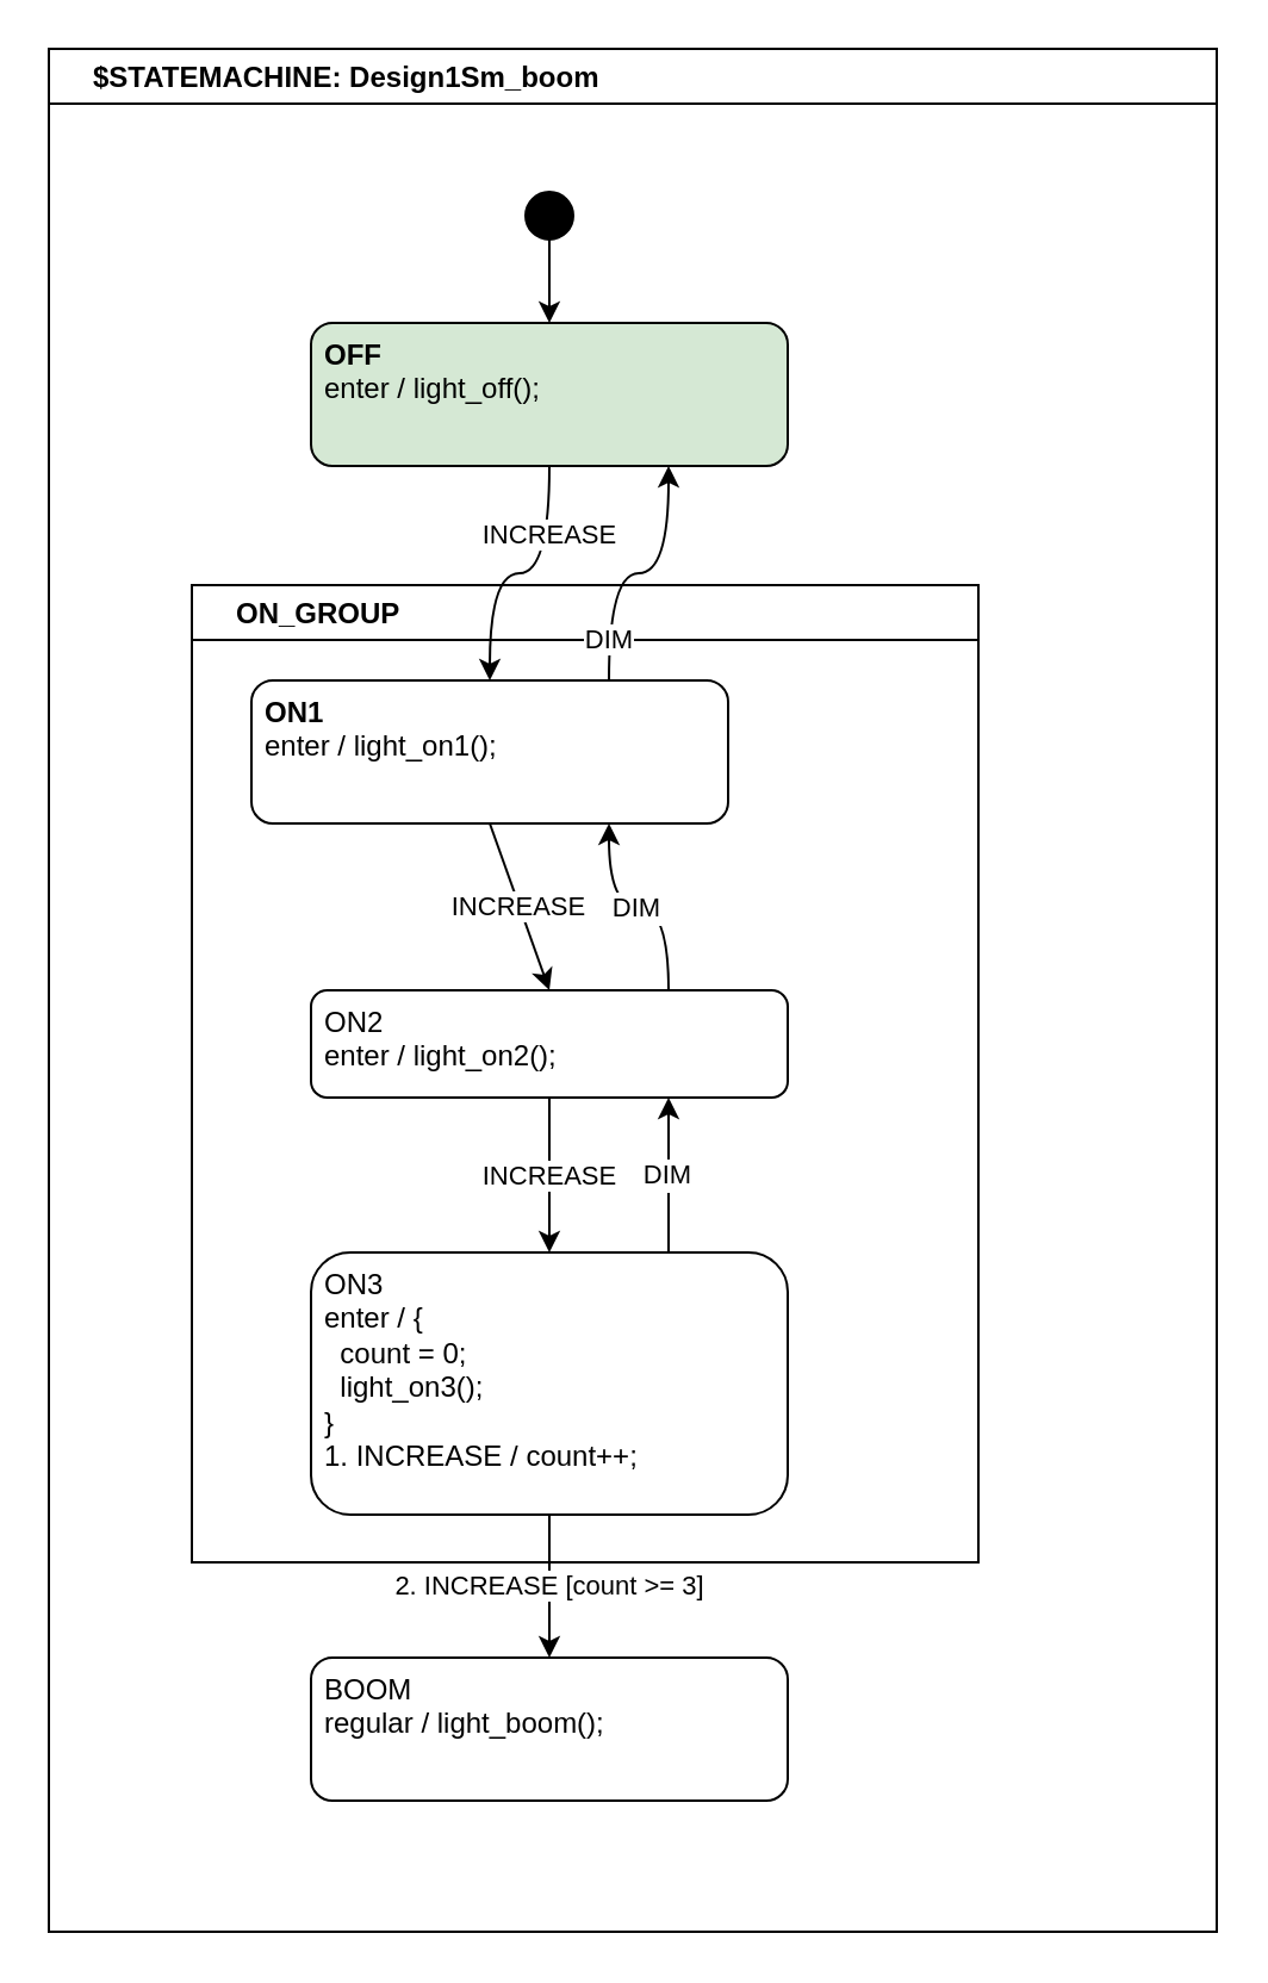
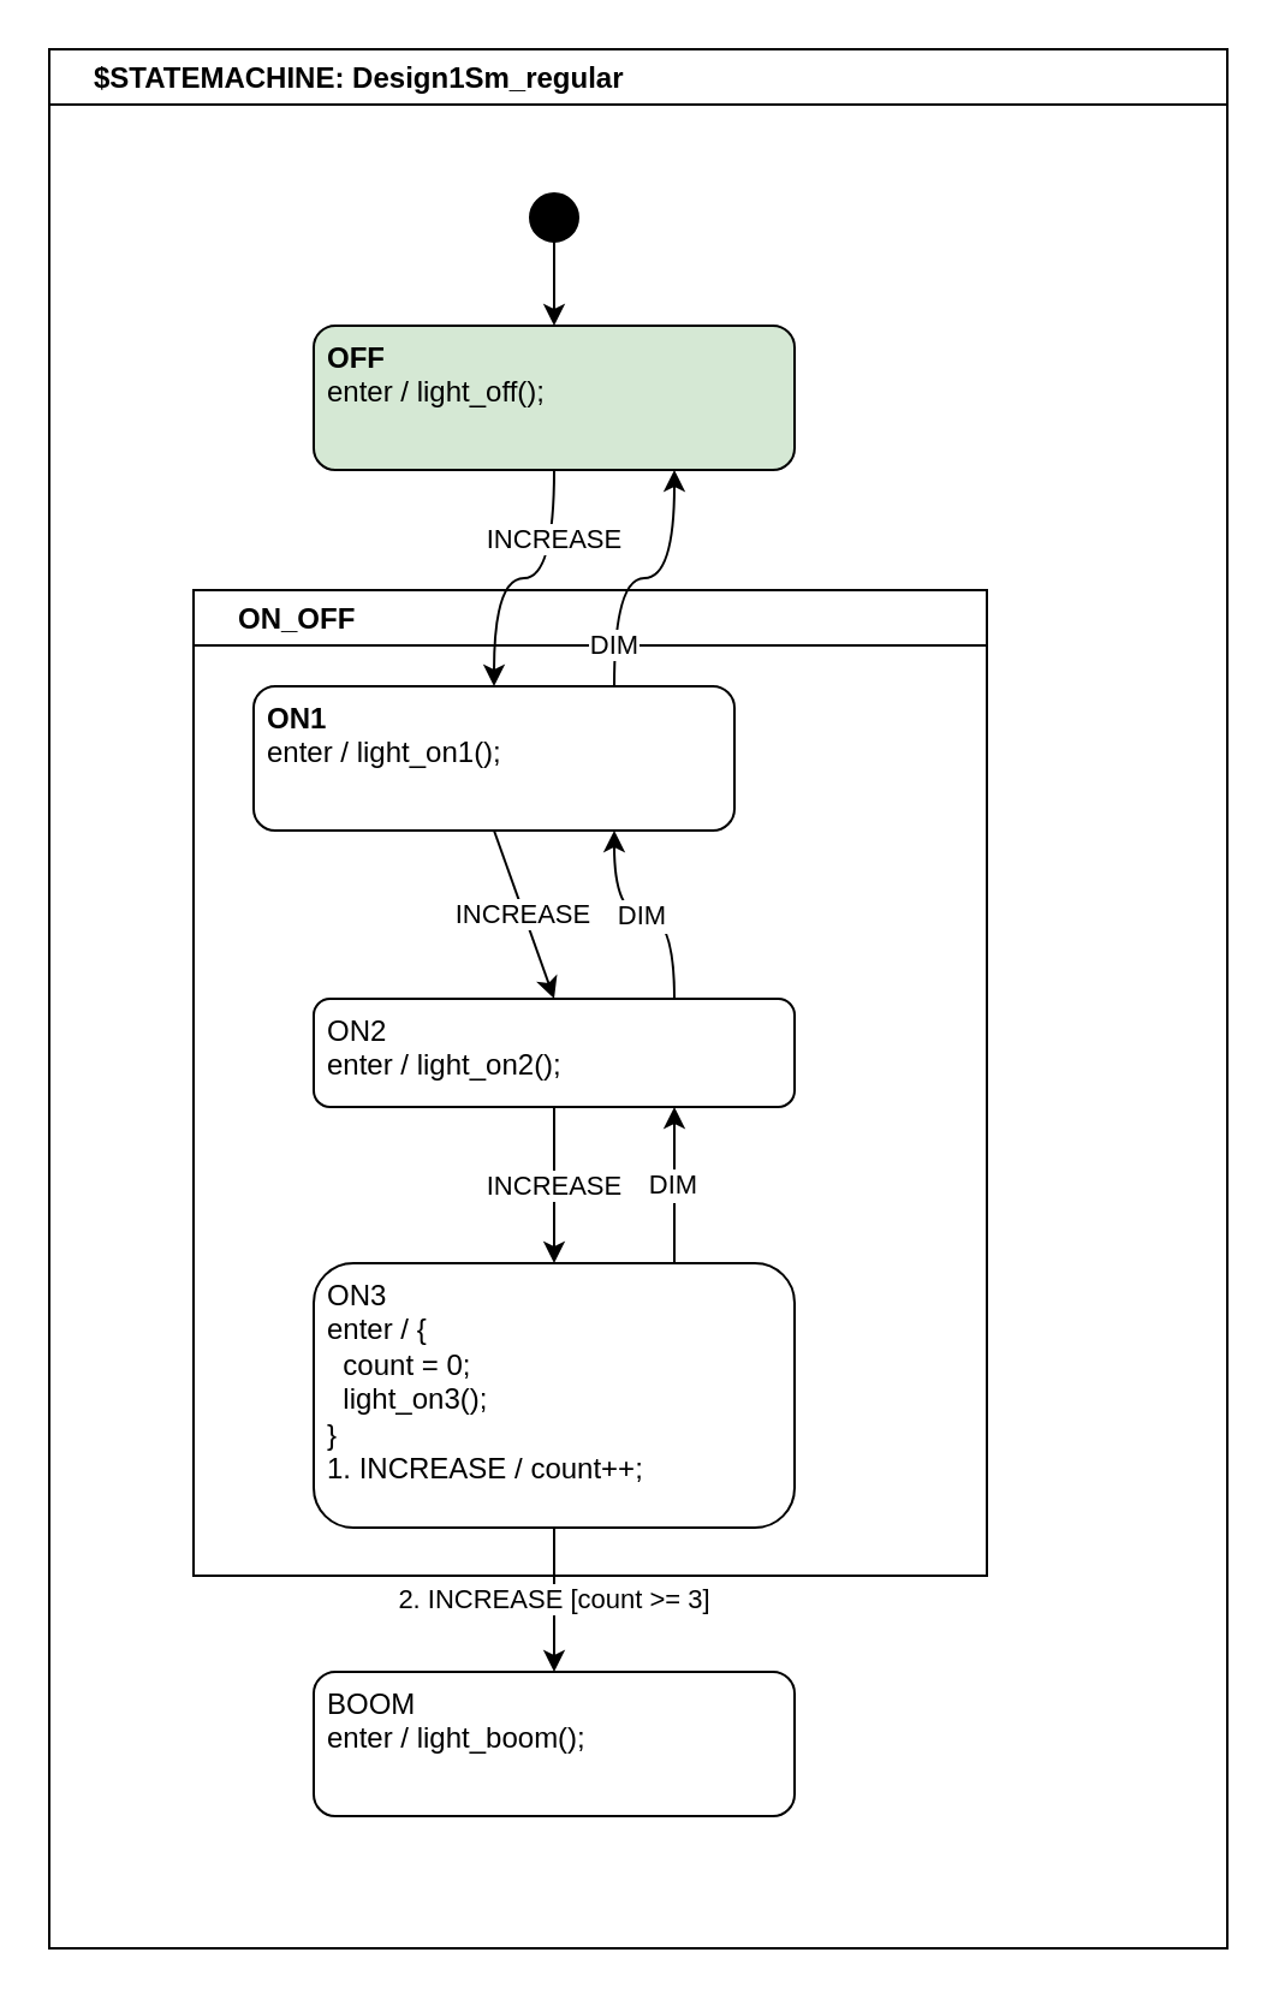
- <mxCell id="2" value="$STATEMACHINE: Design1Sm_boom" style="swimlane;fontStyle=1;align=left;spacingLeft=17;" parent="1" vertex="1"><mxGeometry x="20" y="20" width="490" height="790" as="geometry"><mxRectangle x="10" y="10" width="230" height="100" as="alternateBounds" /></mxGeometry></mxCell>
+ <mxCell id="2" value="$STATEMACHINE: Design1Sm_regular" style="swimlane;fontStyle=1;align=left;spacingLeft=17;" parent="1" vertex="1"><mxGeometry x="20" y="20" width="490" height="790" as="geometry"><mxRectangle x="10" y="10" width="230" height="100" as="alternateBounds" /></mxGeometry></mxCell>
- <mxCell id="3" value="ON_GROUP" style="swimlane;fontStyle=1;align=left;spacingLeft=17;" parent="2" vertex="1"><mxGeometry x="60" y="225" width="330" height="410" as="geometry"><mxRectangle x="65" y="230" width="140" height="40" as="alternateBounds" /></mxGeometry></mxCell>
+ <mxCell id="3" value="ON_OFF" style="swimlane;fontStyle=1;align=left;spacingLeft=17;" parent="2" vertex="1"><mxGeometry x="60" y="225" width="330" height="410" as="geometry"><mxRectangle x="65" y="230" width="140" height="40" as="alternateBounds" /></mxGeometry></mxCell>
- <mxCell id="17" value="&lt;div&gt;BOOM&lt;/div&gt;&lt;div&gt;regular / light_boom();&lt;/div&gt;" style="rounded=1;whiteSpace=wrap;html=1;verticalAlign=top;align=left;spacingLeft=4;fontStyle=0" parent="2" vertex="1"><mxGeometry x="110" y="675" width="200" height="60" as="geometry" /></mxCell>
+ <mxCell id="17" value="&lt;div&gt;BOOM&lt;/div&gt;&lt;div&gt;enter / light_boom();&lt;/div&gt;" style="rounded=1;whiteSpace=wrap;html=1;verticalAlign=top;align=left;spacingLeft=4;fontStyle=0" parent="2" vertex="1"><mxGeometry x="110" y="675" width="200" height="60" as="geometry" /></mxCell>
